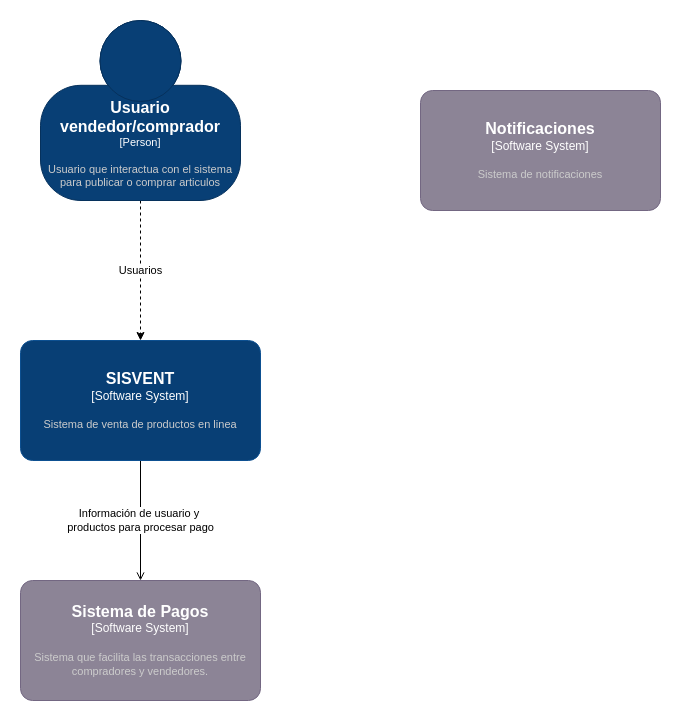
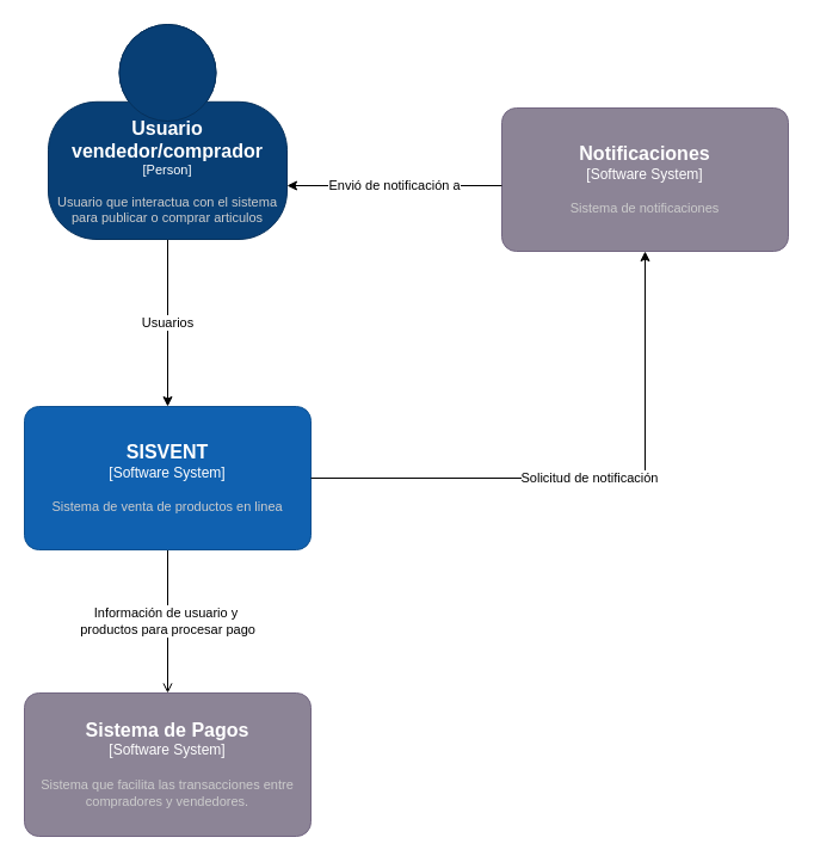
+ <mxCell id="8" value="Envió de notificación a" style="edgeStyle=orthogonalEdgeStyle;rounded=0;orthogonalLoop=1;jettySize=auto;html=1;entryX=1;entryY=0.75;entryDx=0;entryDy=0;entryPerimeter=0;" edge="1" parent="1" source="6" target="3"><mxGeometry relative="1" as="geometry"><Array as="points"><mxPoint x="540" y="155" /></Array></mxGeometry></mxCell>
- <mxCell id="2" value="Usuarios" style="edgeStyle=orthogonalEdgeStyle;rounded=0;orthogonalLoop=1;jettySize=auto;html=1;entryX=0.5;entryY=0;entryDx=0;entryDy=0;entryPerimeter=0;dashed=1;" edge="1" parent="1" source="3" target="5"><mxGeometry relative="1" as="geometry"><mxPoint x="344" y="340" as="targetPoint" /></mxGeometry></mxCell>
+ <mxCell id="2" value="Usuarios" style="edgeStyle=orthogonalEdgeStyle;rounded=0;orthogonalLoop=1;jettySize=auto;html=1;entryX=0.5;entryY=0;entryDx=0;entryDy=0;entryPerimeter=0;" edge="1" parent="1" source="3" target="5"><mxGeometry relative="1" as="geometry"><mxPoint x="344" y="340" as="targetPoint" /></mxGeometry></mxCell>
- <mxCell id="5" value="&lt;font style=&quot;font-size: 16px&quot;&gt;&lt;b&gt;SISVENT&lt;/b&gt;&lt;/font&gt;&lt;div&gt;[Software System]&lt;/div&gt;&lt;br&gt;&lt;div&gt;&lt;font style=&quot;font-size: 11px&quot;&gt;&lt;font color=&quot;#cccccc&quot;&gt;Sistema de venta de productos en linea&lt;/font&gt;&lt;/div&gt;" style="rounded=1;whiteSpace=wrap;html=1;labelBackgroundColor=none;fillColor=#083f75;fontColor=#ffffff;align=center;arcSize=10;strokeColor=#0D5091;metaEdit=1;resizable=0;points=[[0.25,0,0],[0.5,0,0],[0.75,0,0],[1,0.25,0],[1,0.5,0],[1,0.75,0],[0.75,1,0],[0.5,1,0],[0.25,1,0],[0,0.75,0],[0,0.5,0],[0,0.25,0]];" vertex="1" parent="1"><mxGeometry x="20" y="340" width="240" height="120" as="geometry" /></mxCell>
+ <mxCell id="5" value="&lt;font style=&quot;font-size: 16px&quot;&gt;&lt;b&gt;SISVENT&lt;/b&gt;&lt;/font&gt;&lt;div&gt;[Software System]&lt;/div&gt;&lt;br&gt;&lt;div&gt;&lt;font style=&quot;font-size: 11px&quot;&gt;&lt;font color=&quot;#cccccc&quot;&gt;Sistema de venta de productos en linea&lt;/font&gt;&lt;/div&gt;" style="rounded=1;whiteSpace=wrap;html=1;labelBackgroundColor=none;fillColor=#1061B0;fontColor=#ffffff;align=center;arcSize=10;strokeColor=#0D5091;metaEdit=1;resizable=0;points=[[0.25,0,0],[0.5,0,0],[0.75,0,0],[1,0.25,0],[1,0.5,0],[1,0.75,0],[0.75,1,0],[0.5,1,0],[0.25,1,0],[0,0.75,0],[0,0.5,0],[0,0.25,0]];" vertex="1" parent="1"><mxGeometry x="20" y="340" width="240" height="120" as="geometry" /></mxCell>
+ <mxCell id="7" value="Solicitud de notificación&amp;nbsp;" style="edgeStyle=orthogonalEdgeStyle;rounded=0;orthogonalLoop=1;jettySize=auto;html=1;entryX=0.5;entryY=1;entryDx=0;entryDy=0;entryPerimeter=0;" edge="1" parent="1" source="5" target="6"><mxGeometry relative="1" as="geometry" /></mxCell>
